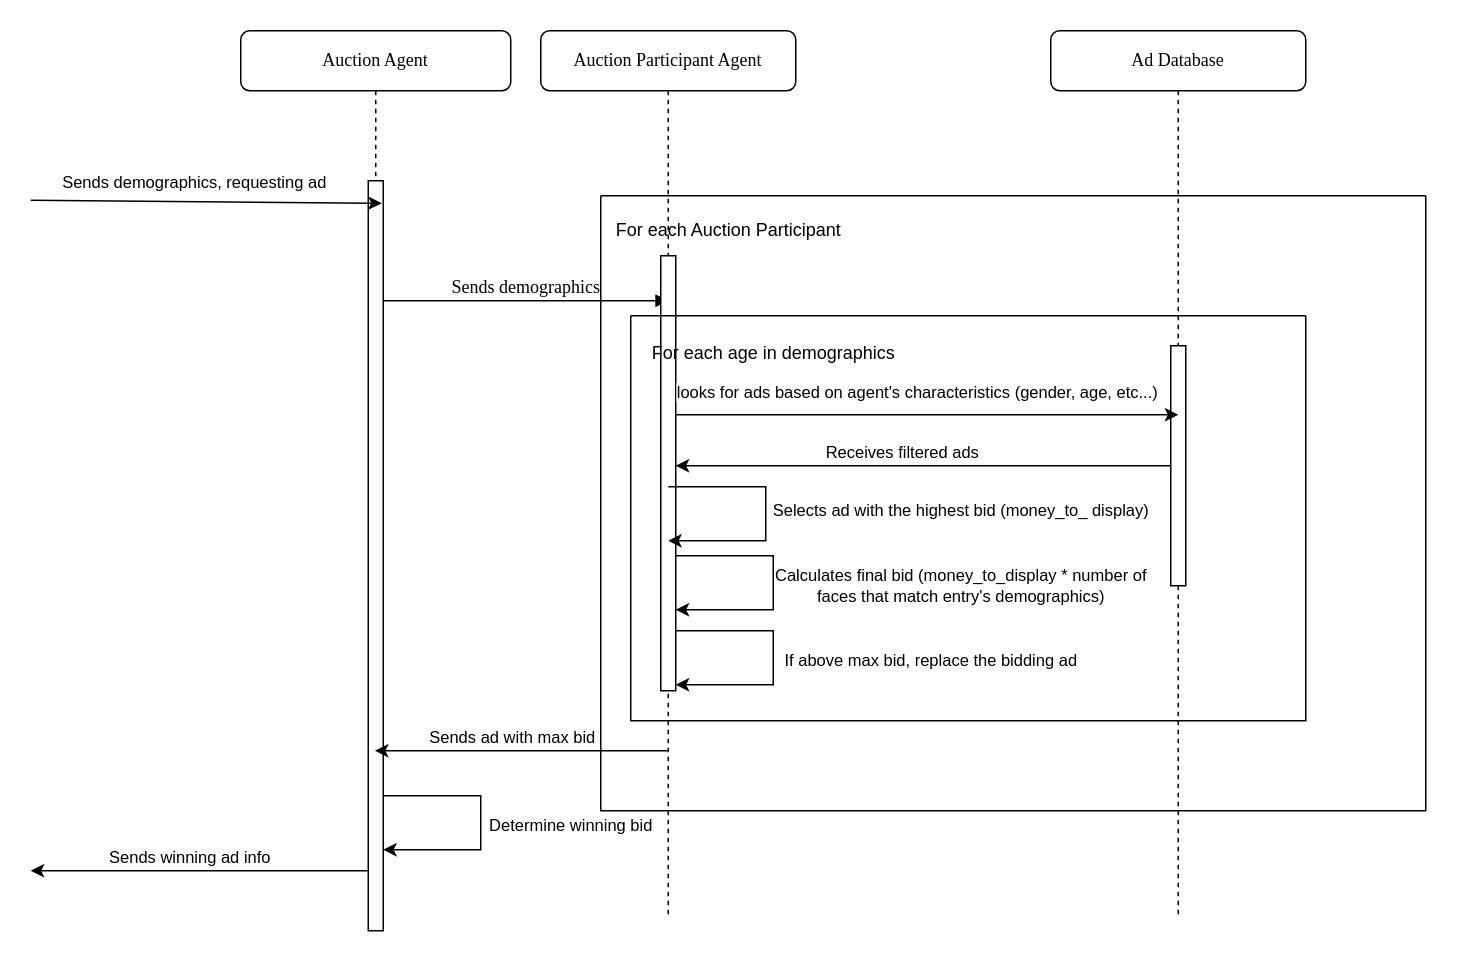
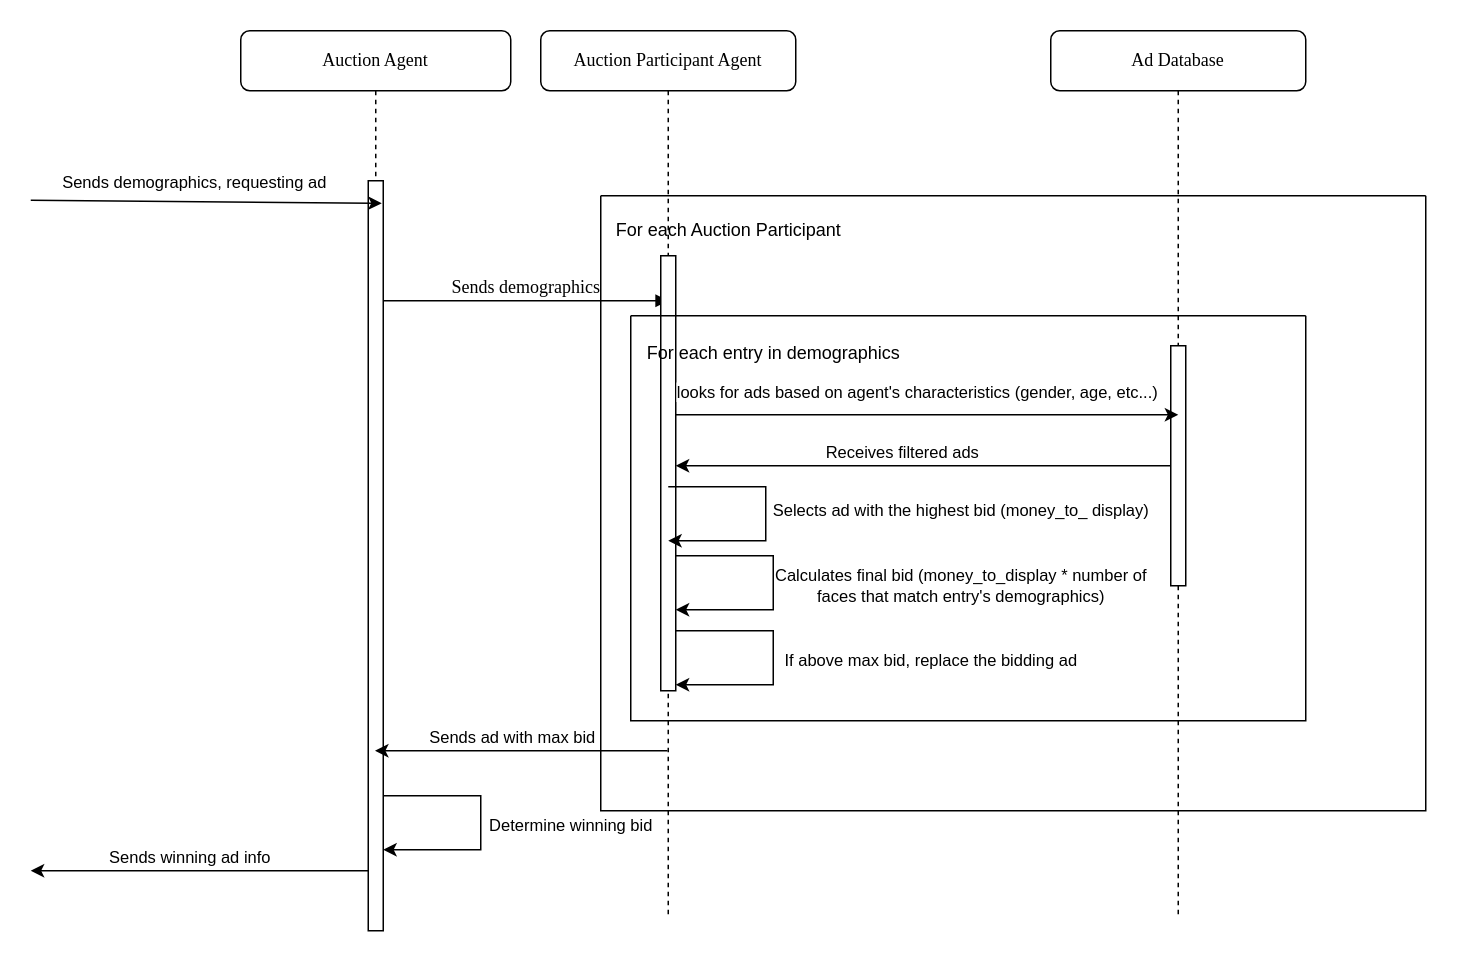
- <mxCell id="13" value="For each age in demographics" style="text;html=1;align=center;verticalAlign=middle;resizable=0;points=[];autosize=1;strokeColor=none;fillColor=none;" vertex="1" parent="12"><mxGeometry y="10" width="190" height="30" as="geometry" /></mxCell>
+ <mxCell id="13" value="For each entry in demographics" style="text;html=1;align=center;verticalAlign=middle;resizable=0;points=[];autosize=1;strokeColor=none;fillColor=none;" vertex="1" parent="12"><mxGeometry y="10" width="190" height="30" as="geometry" /></mxCell>
